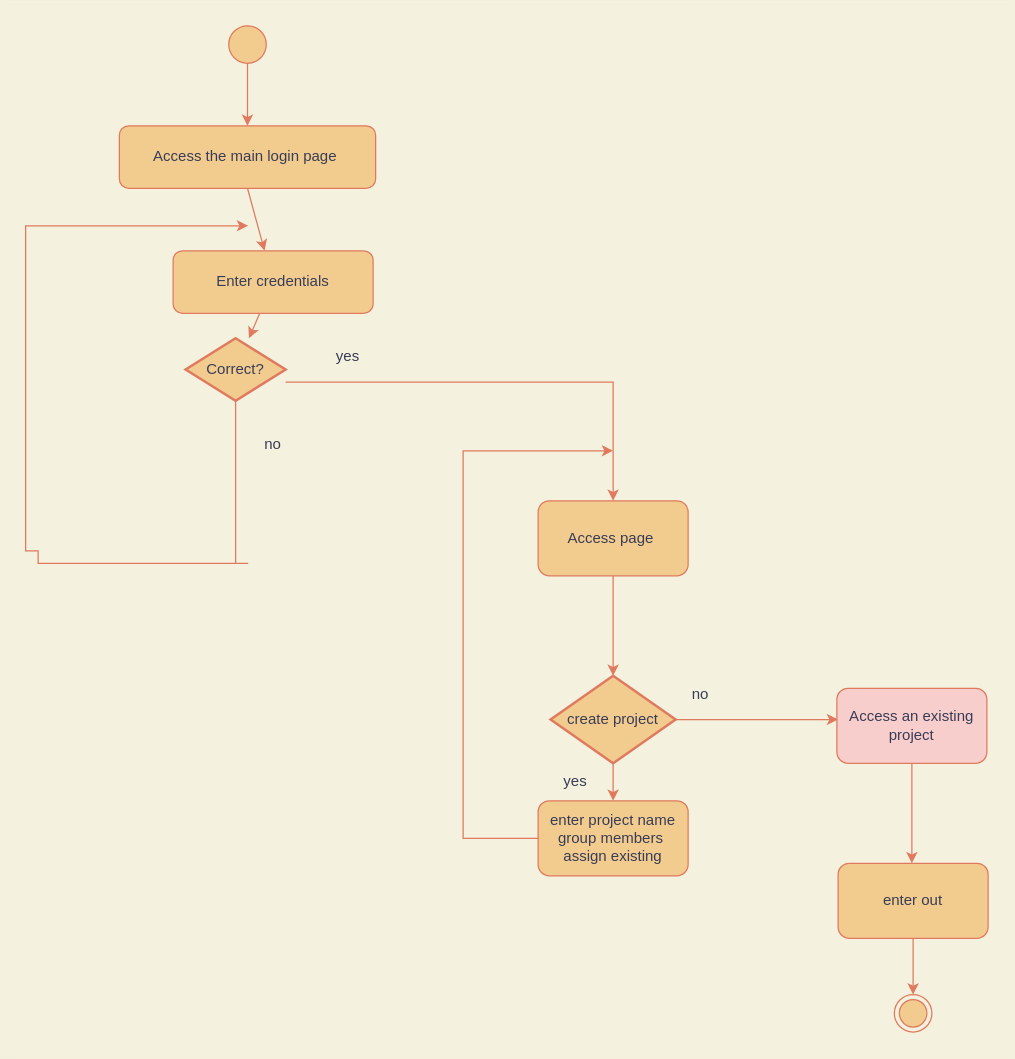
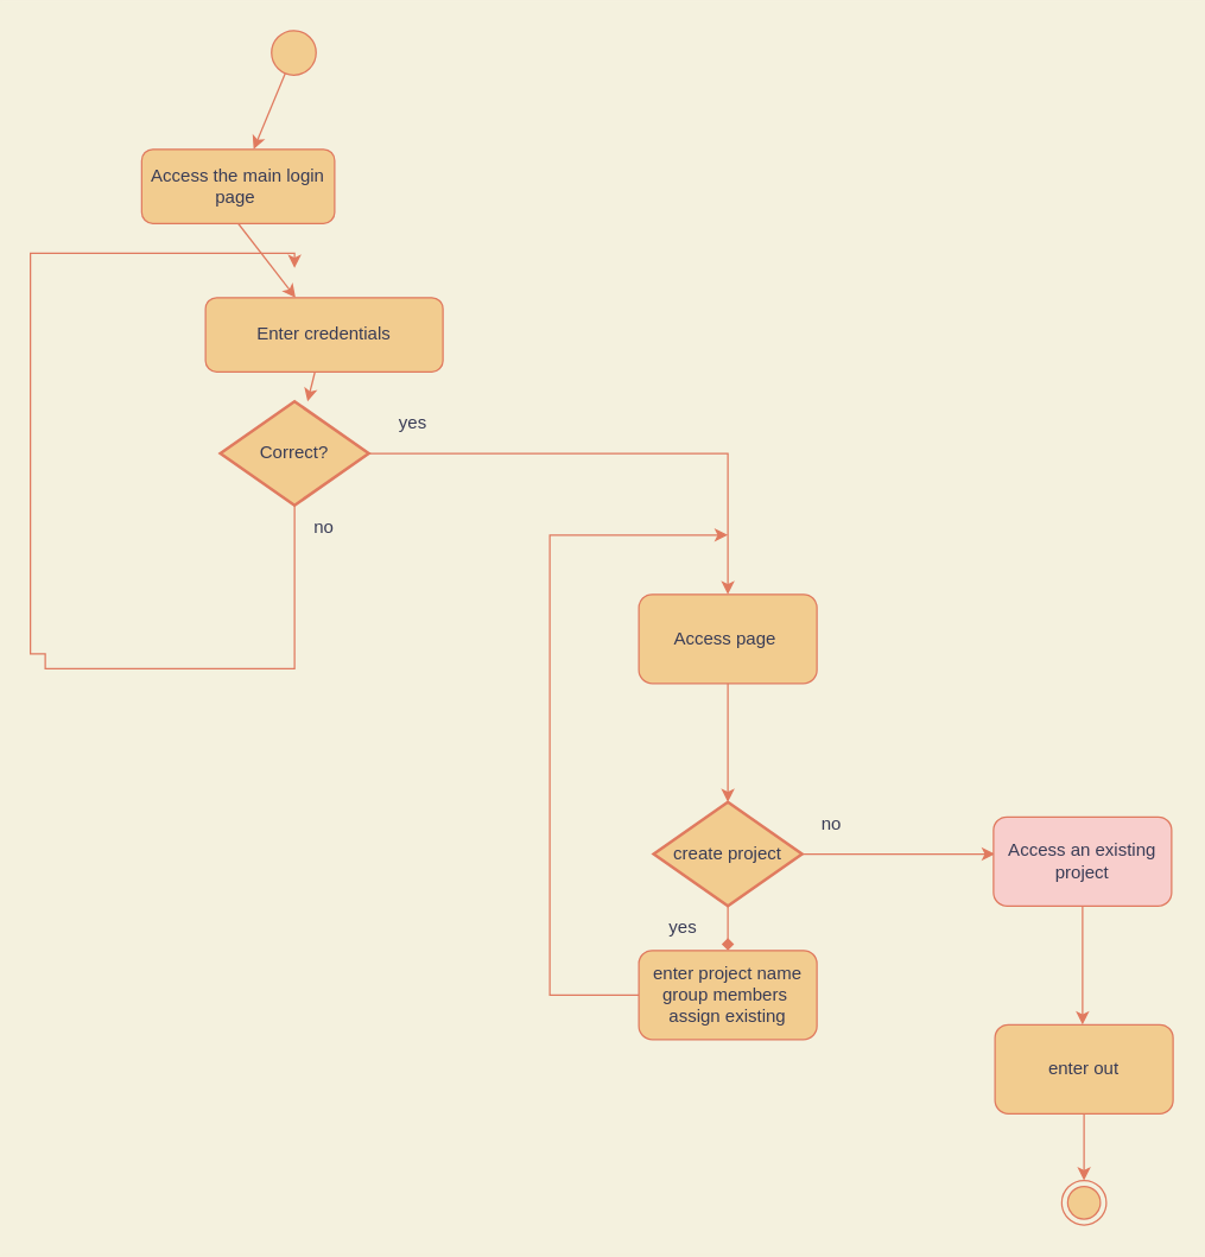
- <mxCell id="5" value="Access the main login page&amp;nbsp;" style="rounded=1;whiteSpace=wrap;html=1;fillColor=#F2CC8F;fontFamily=Helvetica;strokeColor=#E07A5F;fontColor=#393C56;" vertex="1" parent="1"><mxGeometry x="95" y="100" width="205" height="50" as="geometry" /></mxCell>
+ <mxCell id="5" value="Access the main login page&amp;nbsp;" style="rounded=1;whiteSpace=wrap;html=1;fillColor=#F2CC8F;fontFamily=Helvetica;strokeColor=#E07A5F;fontColor=#393C56;" vertex="1" parent="1"><mxGeometry x="95" y="100" width="130" height="50" as="geometry" /></mxCell>
- <mxCell id="10" value="Correct?" style="strokeWidth=2;html=1;shape=mxgraph.flowchart.decision;whiteSpace=wrap;fontFamily=Helvetica;fillColor=#F2CC8F;strokeColor=#E07A5F;fontColor=#393C56;" vertex="1" parent="1"><mxGeometry x="148" y="270" width="80" height="50" as="geometry" /></mxCell>
+ <mxCell id="10" value="Correct?" style="strokeWidth=2;html=1;shape=mxgraph.flowchart.decision;whiteSpace=wrap;fontFamily=Helvetica;fillColor=#F2CC8F;strokeColor=#E07A5F;fontColor=#393C56;" vertex="1" parent="1"><mxGeometry x="148" y="270" width="100" height="70" as="geometry" /></mxCell>
- <mxCell id="15" style="edgeStyle=orthogonalEdgeStyle;rounded=0;orthogonalLoop=1;jettySize=auto;html=1;fontFamily=Helvetica;exitX=0.5;exitY=1;exitDx=0;exitDy=0;exitPerimeter=0;labelBackgroundColor=#F4F1DE;strokeColor=#E07A5F;fontColor=#393C56;" edge="1" parent="1" source="17" target="19"><mxGeometry relative="1" as="geometry"><mxPoint x="490" y="670" as="targetPoint" /></mxGeometry></mxCell>
+ <mxCell id="15" style="edgeStyle=orthogonalEdgeStyle;rounded=0;orthogonalLoop=1;jettySize=auto;html=1;fontFamily=Helvetica;exitX=0.5;exitY=1;exitDx=0;exitDy=0;exitPerimeter=0;labelBackgroundColor=#F4F1DE;strokeColor=#E07A5F;fontColor=#393C56;endArrow=diamond;" edge="1" parent="1" source="17" target="19"><mxGeometry relative="1" as="geometry"><mxPoint x="490" y="670" as="targetPoint" /></mxGeometry></mxCell>
